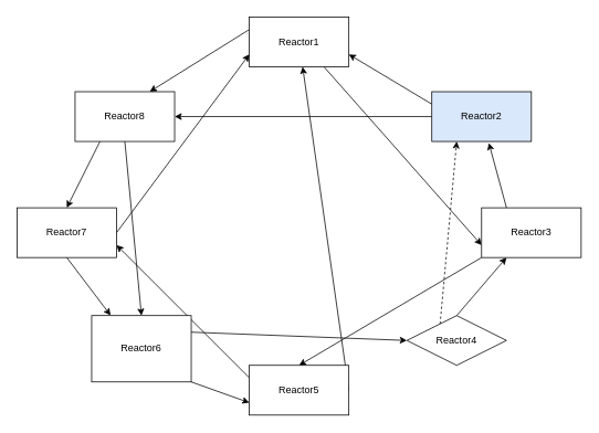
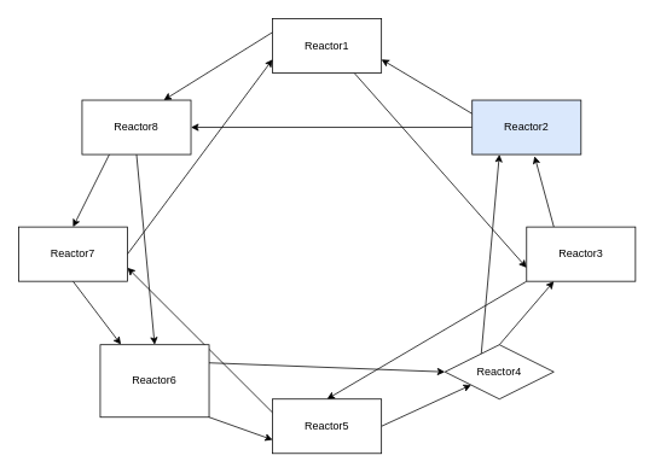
- <mxCell id="15" style="edgeStyle=none;rounded=0;orthogonalLoop=1;jettySize=auto;html=1;exitX=1;exitY=0.5;exitDx=0;exitDy=0;startArrow=none;startFill=0;" edge="1" parent="1" source="16" target="4"><mxGeometry relative="1" as="geometry" /></mxCell>
+ <mxCell id="15" style="edgeStyle=none;rounded=0;orthogonalLoop=1;jettySize=auto;html=1;exitX=1;exitY=0.5;exitDx=0;exitDy=0;startArrow=none;startFill=0;" edge="1" parent="1" source="16" target="13"><mxGeometry relative="1" as="geometry" /></mxCell>
- <mxCell id="12" style="edgeStyle=none;rounded=0;orthogonalLoop=1;jettySize=auto;html=1;exitX=0.25;exitY=0;exitDx=0;exitDy=0;entryX=0.25;entryY=1;entryDx=0;entryDy=0;startArrow=none;startFill=0;dashed=1;" edge="1" parent="1" source="13" target="7"><mxGeometry relative="1" as="geometry" /></mxCell>
+ <mxCell id="12" style="edgeStyle=none;rounded=0;orthogonalLoop=1;jettySize=auto;html=1;exitX=0.25;exitY=0;exitDx=0;exitDy=0;entryX=0.25;entryY=1;entryDx=0;entryDy=0;startArrow=none;startFill=0;" edge="1" parent="1" source="13" target="7"><mxGeometry relative="1" as="geometry" /></mxCell>
